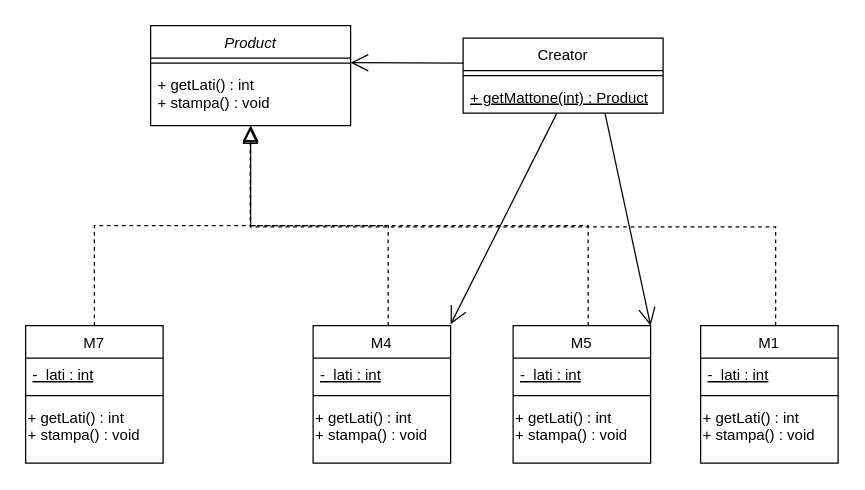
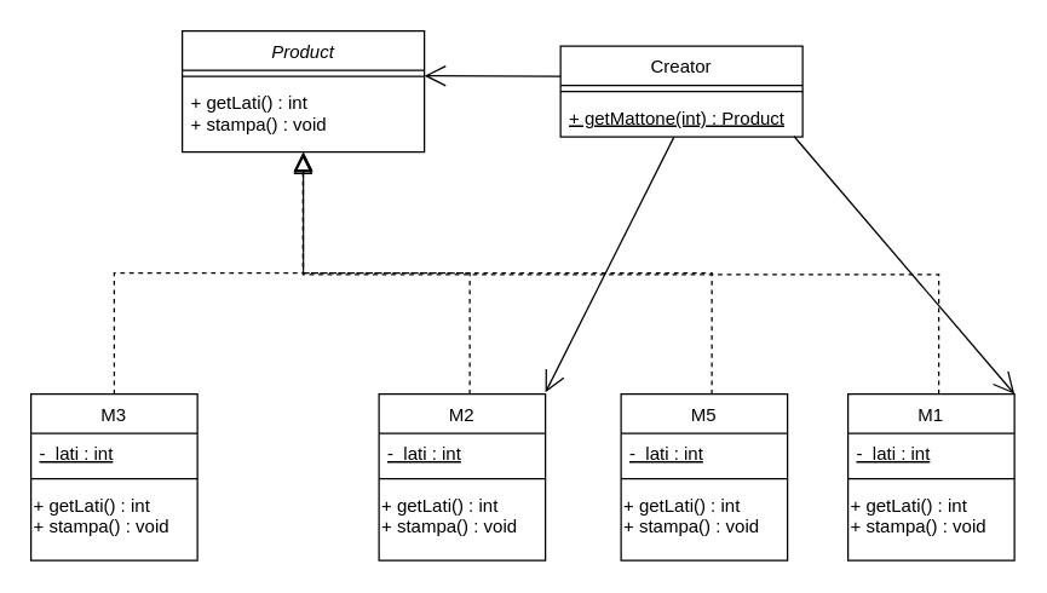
+ <mxCell id="31" value="" style="endArrow=open;endFill=1;endSize=12;html=1;rounded=0;exitX=0.965;exitY=0.989;exitDx=0;exitDy=0;exitPerimeter=0;entryX=1;entryY=0;entryDx=0;entryDy=0;" edge="1" parent="1" source="13" target="25"><mxGeometry width="160" relative="1" as="geometry"><mxPoint x="873" y="70" as="sourcePoint" /><mxPoint x="610" y="239" as="targetPoint" /></mxGeometry></mxCell>
- <mxCell id="30" value="" style="endArrow=open;endFill=1;endSize=12;html=1;rounded=0;exitX=0.709;exitY=0.991;exitDx=0;exitDy=0;exitPerimeter=0;entryX=1;entryY=0;entryDx=0;entryDy=0;" edge="1" parent="1" source="13" target="20"><mxGeometry width="160" relative="1" as="geometry"><mxPoint x="653" y="80" as="sourcePoint" /><mxPoint x="390" y="249" as="targetPoint" /></mxGeometry></mxCell>
- <mxCell id="5" value="M7" style="swimlane;fontStyle=0;align=center;verticalAlign=top;childLayout=stackLayout;horizontal=1;startSize=26;horizontalStack=0;resizeParent=1;resizeLast=0;collapsible=1;marginBottom=0;rounded=0;shadow=0;strokeWidth=1;" parent="1" vertex="1"><mxGeometry x="20" y="260" width="110" height="110" as="geometry"><mxRectangle x="130" y="380" width="160" height="26" as="alternateBounds" /></mxGeometry></mxCell>
+ <mxCell id="5" value="M3" style="swimlane;fontStyle=0;align=center;verticalAlign=top;childLayout=stackLayout;horizontal=1;startSize=26;horizontalStack=0;resizeParent=1;resizeLast=0;collapsible=1;marginBottom=0;rounded=0;shadow=0;strokeWidth=1;" parent="1" vertex="1"><mxGeometry x="20" y="260" width="110" height="110" as="geometry"><mxRectangle x="130" y="380" width="160" height="26" as="alternateBounds" /></mxGeometry></mxCell>
- <mxCell id="14" value="M4" style="swimlane;fontStyle=0;align=center;verticalAlign=top;childLayout=stackLayout;horizontal=1;startSize=26;horizontalStack=0;resizeParent=1;resizeLast=0;collapsible=1;marginBottom=0;rounded=0;shadow=0;strokeWidth=1;" vertex="1" parent="1"><mxGeometry x="250" y="260" width="110" height="110" as="geometry"><mxRectangle x="130" y="380" width="160" height="26" as="alternateBounds" /></mxGeometry></mxCell>
+ <mxCell id="14" value="M2" style="swimlane;fontStyle=0;align=center;verticalAlign=top;childLayout=stackLayout;horizontal=1;startSize=26;horizontalStack=0;resizeParent=1;resizeLast=0;collapsible=1;marginBottom=0;rounded=0;shadow=0;strokeWidth=1;" vertex="1" parent="1"><mxGeometry x="250" y="260" width="110" height="110" as="geometry"><mxRectangle x="130" y="380" width="160" height="26" as="alternateBounds" /></mxGeometry></mxCell>
